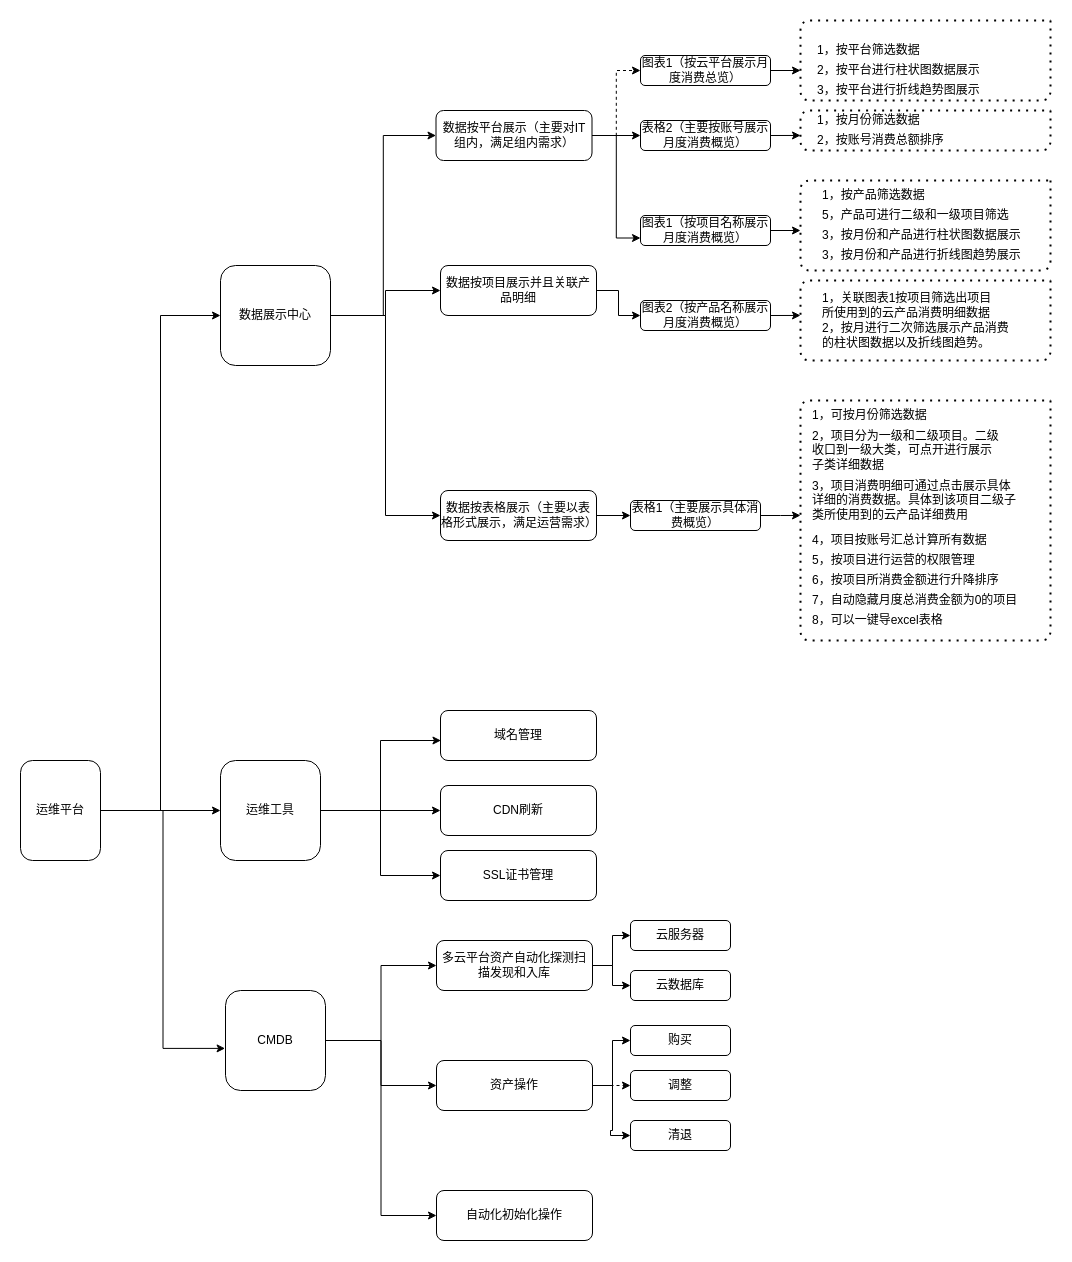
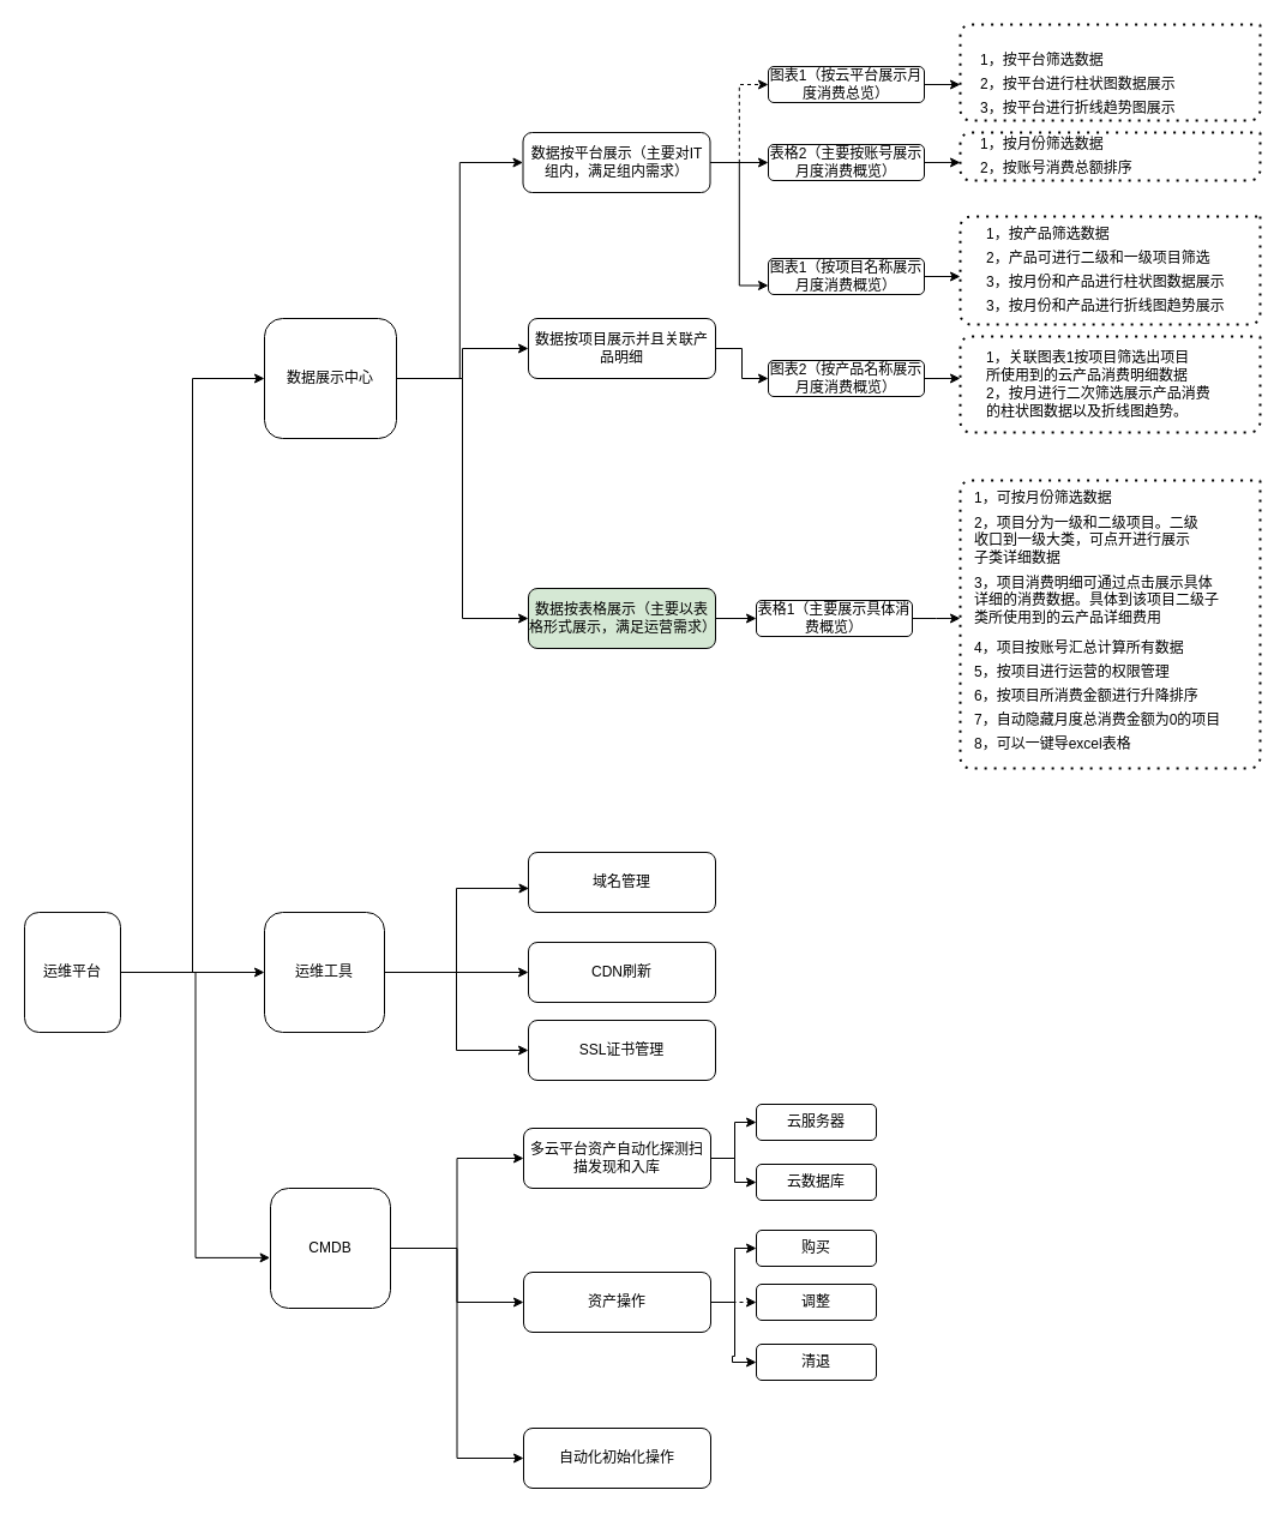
- <mxCell id="42" value="5，产品可进行二级和一级项目筛选" style="text;html=1;strokeColor=none;fillColor=none;align=left;verticalAlign=middle;whiteSpace=wrap;rounded=0;" vertex="1" parent="1"><mxGeometry x="820" y="205" width="190" height="20" as="geometry" /></mxCell>
+ <mxCell id="42" value="2，产品可进行二级和一级项目筛选" style="text;html=1;strokeColor=none;fillColor=none;align=left;verticalAlign=middle;whiteSpace=wrap;rounded=0;" vertex="1" parent="1"><mxGeometry x="820" y="205" width="190" height="20" as="geometry" /></mxCell>
- <mxCell id="25" value="数据按表格展示（主要以表格形式展示，满足运营需求）" style="rounded=1;whiteSpace=wrap;html=1;" vertex="1" parent="1"><mxGeometry x="440" y="490" width="156" height="50" as="geometry" /></mxCell>
+ <mxCell id="25" value="数据按表格展示（主要以表格形式展示，满足运营需求）" style="rounded=1;whiteSpace=wrap;html=1;fillColor=#d5e8d4;" vertex="1" parent="1"><mxGeometry x="440" y="490" width="156" height="50" as="geometry" /></mxCell>
